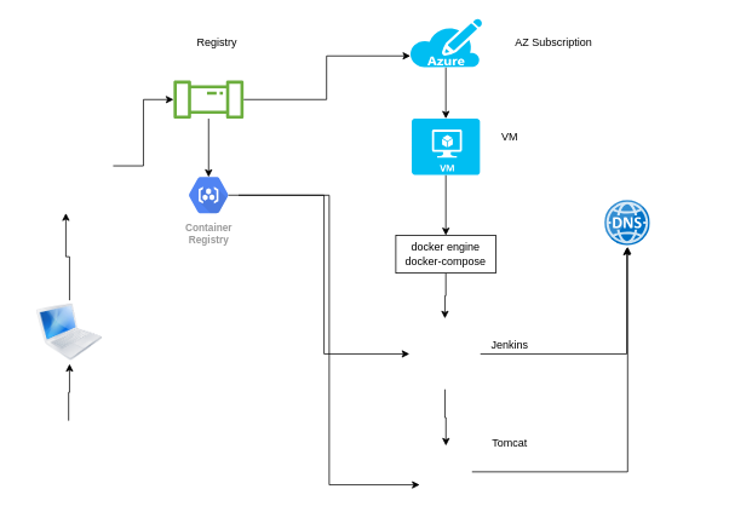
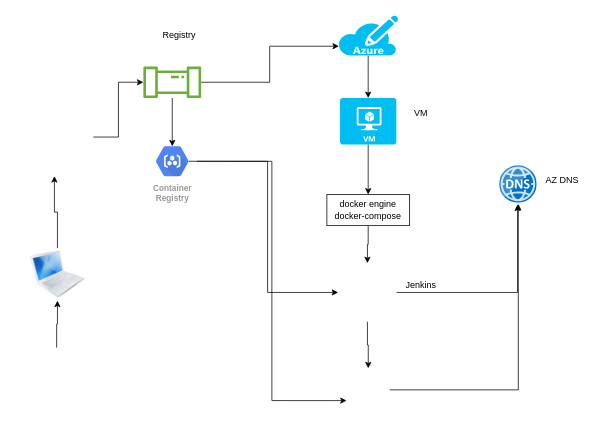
- <mxCell id="27" value="AZ Subscription&amp;nbsp;" style="text;html=1;resizable=0;autosize=1;align=center;verticalAlign=middle;points=[];fillColor=none;strokeColor=none;rounded=0;" vertex="1" parent="1"><mxGeometry x="560" y="36.75" width="100" height="20" as="geometry" /></mxCell>
+ <mxCell id="29" value="AZ DNS&amp;nbsp;" style="text;html=1;resizable=0;autosize=1;align=center;verticalAlign=middle;points=[];fillColor=none;strokeColor=none;rounded=0;" vertex="1" parent="1"><mxGeometry x="720" y="230" width="60" height="20" as="geometry" /></mxCell>
- <mxCell id="31" value="Tomcat" style="text;html=1;resizable=0;autosize=1;align=center;verticalAlign=middle;points=[];fillColor=none;strokeColor=none;rounded=0;" vertex="1" parent="1"><mxGeometry x="535" y="477.5" width="50" height="20" as="geometry" /></mxCell>
